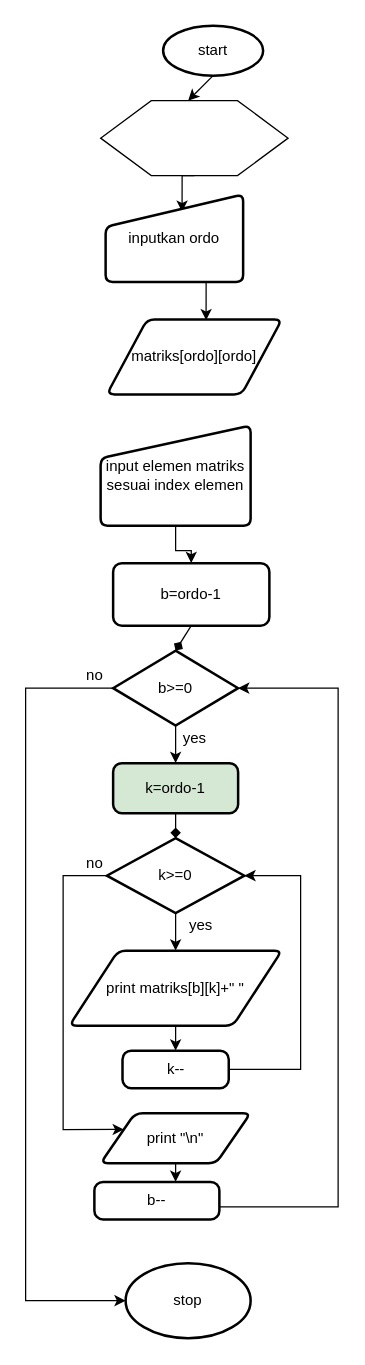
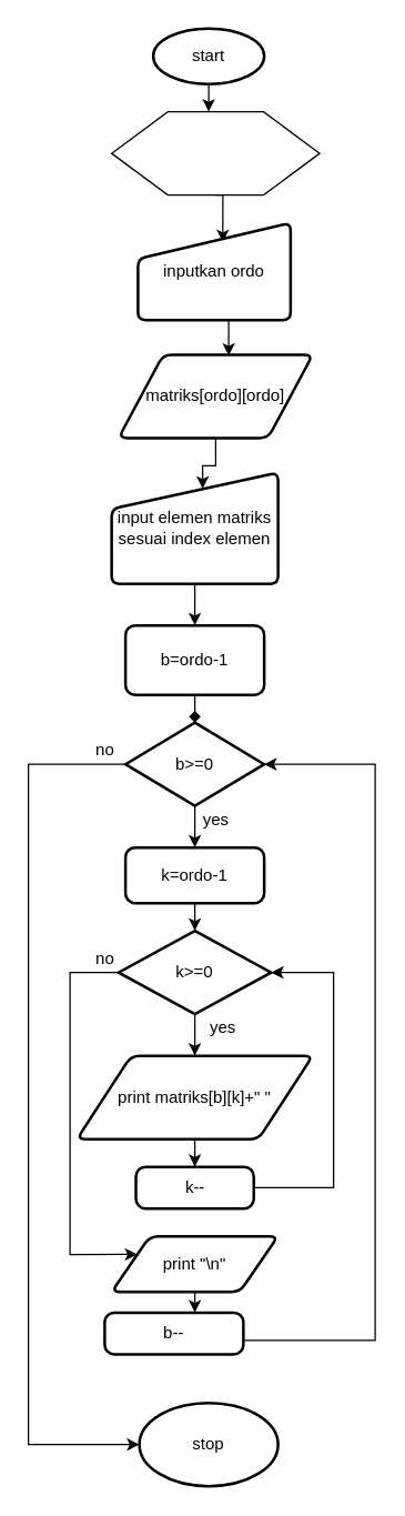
- <mxCell id="3" value="start" style="strokeWidth=2;html=1;shape=mxgraph.flowchart.start_1;whiteSpace=wrap;" vertex="1" parent="1"><mxGeometry x="130" y="20" width="80" height="40" as="geometry" /></mxCell>
+ <mxCell id="3" value="start" style="strokeWidth=2;html=1;shape=mxgraph.flowchart.start_1;whiteSpace=wrap;" vertex="1" parent="1"><mxGeometry x="110" y="20" width="80" height="40" as="geometry" /></mxCell>
- <mxCell id="7" value="inputkan ordo" style="html=1;strokeWidth=2;shape=manualInput;whiteSpace=wrap;rounded=1;size=26;arcSize=11;" vertex="1" parent="1"><mxGeometry x="84" y="155" width="110" height="70" as="geometry" /></mxCell>
+ <mxCell id="7" value="inputkan ordo" style="html=1;strokeWidth=2;shape=manualInput;whiteSpace=wrap;rounded=1;size=26;arcSize=11;" vertex="1" parent="1"><mxGeometry x="99" y="160" width="110" height="70" as="geometry" /></mxCell>
+ <mxCell id="8" style="edgeStyle=orthogonalEdgeStyle;rounded=0;orthogonalLoop=1;jettySize=auto;html=1;entryX=0.547;entryY=0.144;entryDx=0;entryDy=0;entryPerimeter=0;" edge="1" parent="1" source="9" target="11"><mxGeometry relative="1" as="geometry" /></mxCell>
- <mxCell id="15" value="b=ordo-1" style="rounded=1;whiteSpace=wrap;html=1;absoluteArcSize=1;arcSize=14;strokeWidth=2;" vertex="1" parent="1"><mxGeometry x="90" y="450" width="125" height="50" as="geometry" /></mxCell>
+ <mxCell id="15" value="b=ordo-1" style="rounded=1;whiteSpace=wrap;html=1;absoluteArcSize=1;arcSize=14;strokeWidth=2;" vertex="1" parent="1"><mxGeometry x="90" y="450" width="100" height="50" as="geometry" /></mxCell>
- <mxCell id="17" value="k=ordo-1" style="rounded=1;whiteSpace=wrap;html=1;absoluteArcSize=1;arcSize=14;strokeWidth=2;fillColor=#d5e8d4;" vertex="1" parent="1"><mxGeometry x="90" y="610" width="100" height="40" as="geometry" /></mxCell>
+ <mxCell id="17" value="k=ordo-1" style="rounded=1;whiteSpace=wrap;html=1;absoluteArcSize=1;arcSize=14;strokeWidth=2;" vertex="1" parent="1"><mxGeometry x="90" y="610" width="100" height="40" as="geometry" /></mxCell>
- <mxCell id="25" value="" style="endArrow=diamond;html=1;exitX=0.5;exitY=1;exitDx=0;exitDy=0;" edge="1" parent="1" source="17" target="24"><mxGeometry width="50" height="50" relative="1" as="geometry"><mxPoint x="60" y="700" as="sourcePoint" /><mxPoint x="110" y="650" as="targetPoint" /></mxGeometry></mxCell>
+ <mxCell id="25" value="" style="endArrow=classic;html=1;exitX=0.5;exitY=1;exitDx=0;exitDy=0;" edge="1" parent="1" source="17" target="24"><mxGeometry width="50" height="50" relative="1" as="geometry"><mxPoint x="60" y="700" as="sourcePoint" /><mxPoint x="110" y="650" as="targetPoint" /></mxGeometry></mxCell>
